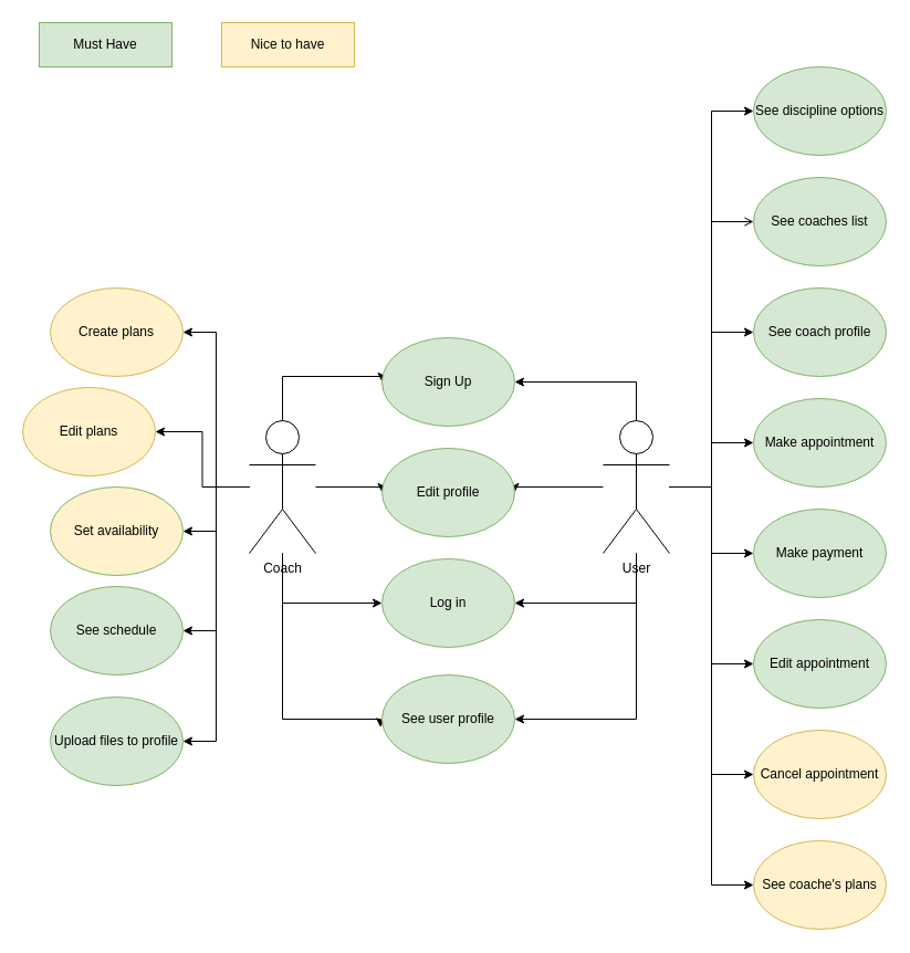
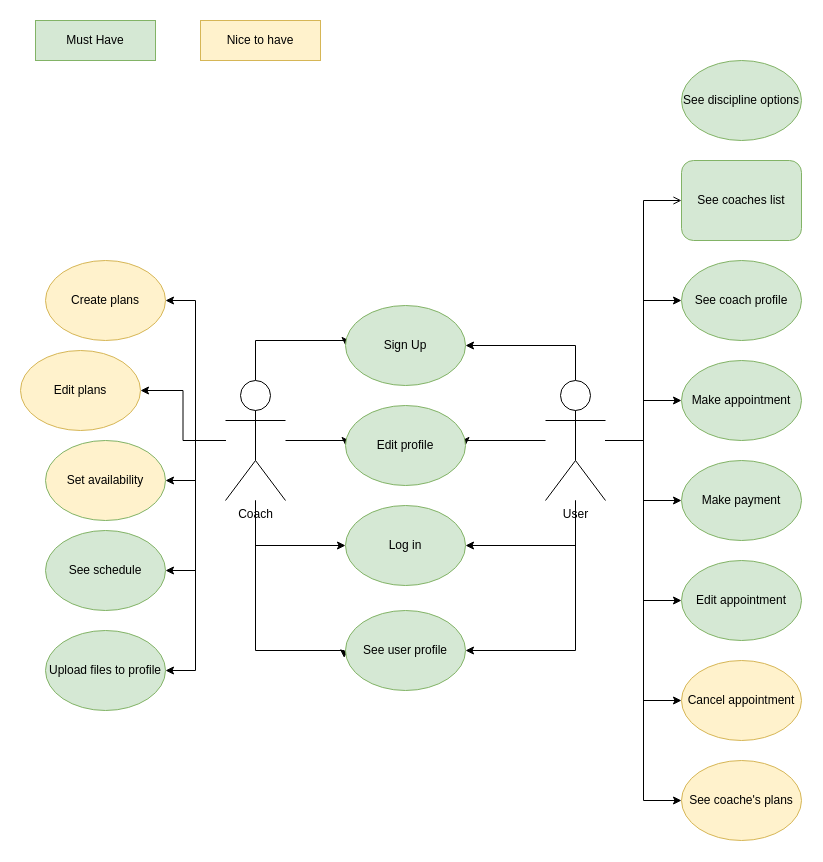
- <mxCell id="15" style="edgeStyle=orthogonalEdgeStyle;rounded=0;orthogonalLoop=1;jettySize=auto;html=1;entryX=0;entryY=0.5;entryDx=0;entryDy=0;" edge="1" parent="1" source="24" target="31"><mxGeometry relative="1" as="geometry" /></mxCell>
- <mxCell id="32" value="See coaches list" style="ellipse;whiteSpace=wrap;html=1;fillColor=#d5e8d4;strokeColor=#82b366;" vertex="1" parent="1"><mxGeometry x="681" y="160" width="120" height="80" as="geometry" /></mxCell>
+ <mxCell id="32" value="See coaches list" style="whiteSpace=wrap;html=1;fillColor=#d5e8d4;strokeColor=#82b366;rounded=1;" vertex="1" parent="1"><mxGeometry x="681" y="160" width="120" height="80" as="geometry" /></mxCell>
